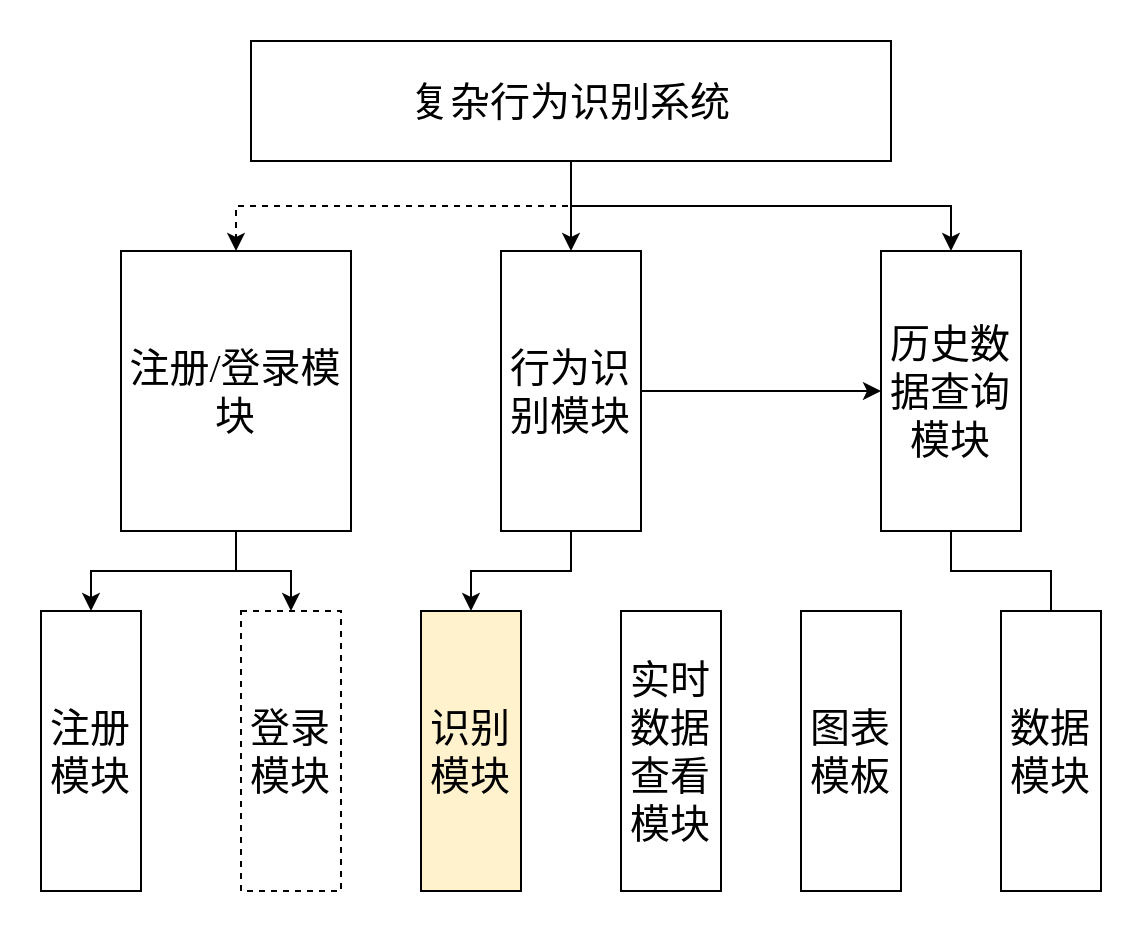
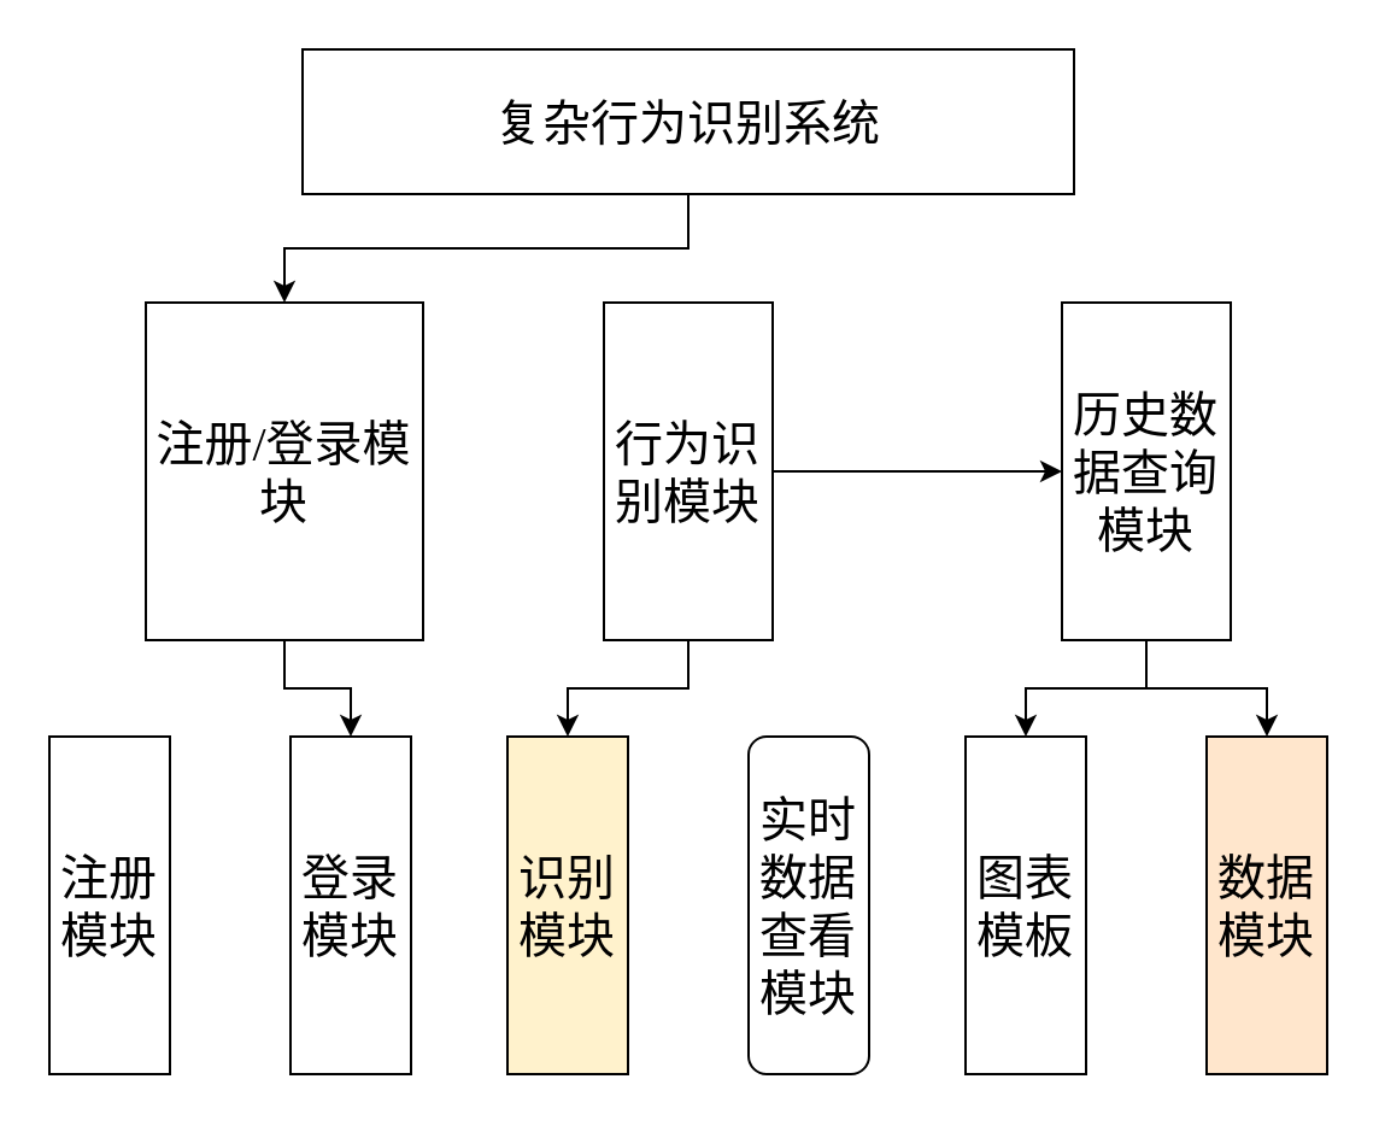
- <mxCell id="3" style="edgeStyle=orthogonalEdgeStyle;rounded=0;orthogonalLoop=1;jettySize=auto;html=1;entryX=0.5;entryY=0;entryDx=0;entryDy=0;fontSize=20;fontFamily=Times New Roman;dashed=1;" edge="1" parent="1" source="5" target="8"><mxGeometry relative="1" as="geometry" /></mxCell>
+ <mxCell id="3" style="edgeStyle=orthogonalEdgeStyle;rounded=0;orthogonalLoop=1;jettySize=auto;html=1;entryX=0.5;entryY=0;entryDx=0;entryDy=0;fontSize=20;fontFamily=Times New Roman;" edge="1" parent="1" source="5" target="8"><mxGeometry relative="1" as="geometry" /></mxCell>
- <mxCell id="4" style="edgeStyle=orthogonalEdgeStyle;rounded=0;orthogonalLoop=1;jettySize=auto;html=1;fontSize=20;fontFamily=Times New Roman;" edge="1" parent="1" source="5" target="18"><mxGeometry relative="1" as="geometry" /></mxCell>
- <mxCell id="2" value="" style="edgeStyle=orthogonalEdgeStyle;rounded=0;orthogonalLoop=1;jettySize=auto;html=1;fontSize=20;fontFamily=Times New Roman;" edge="1" parent="1" source="5" target="13"><mxGeometry relative="1" as="geometry" /></mxCell>
- <mxCell id="6" value="" style="edgeStyle=orthogonalEdgeStyle;rounded=0;orthogonalLoop=1;jettySize=auto;html=1;entryX=0.5;entryY=0;entryDx=0;entryDy=0;fontSize=20;fontFamily=Times New Roman;" edge="1" parent="1" source="8" target="9"><mxGeometry relative="1" as="geometry" /></mxCell>
+ <mxCell id="16" value="" style="edgeStyle=orthogonalEdgeStyle;rounded=0;orthogonalLoop=1;jettySize=auto;html=1;entryX=0.5;entryY=0;entryDx=0;entryDy=0;fontSize=20;fontFamily=Times New Roman;" edge="1" parent="1" source="18" target="19"><mxGeometry relative="1" as="geometry" /></mxCell>
- <mxCell id="17" style="edgeStyle=orthogonalEdgeStyle;rounded=0;orthogonalLoop=1;jettySize=auto;html=1;entryX=0.5;entryY=0;entryDx=0;entryDy=0;fontSize=20;fontFamily=Times New Roman;endArrow=none;" edge="1" parent="1" source="18" target="20"><mxGeometry relative="1" as="geometry" /></mxCell>
+ <mxCell id="17" style="edgeStyle=orthogonalEdgeStyle;rounded=0;orthogonalLoop=1;jettySize=auto;html=1;entryX=0.5;entryY=0;entryDx=0;entryDy=0;fontSize=20;fontFamily=Times New Roman;" edge="1" parent="1" source="18" target="20"><mxGeometry relative="1" as="geometry" /></mxCell>
- <mxCell id="10" value="登录模块" style="rounded=0;whiteSpace=wrap;html=1;fontSize=20;fontFamily=Times New Roman;dashed=1;" vertex="1" parent="1"><mxGeometry x="120" y="305" width="50" height="140" as="geometry" /></mxCell>
+ <mxCell id="10" value="登录模块" style="rounded=0;whiteSpace=wrap;html=1;fontSize=20;fontFamily=Times New Roman;" vertex="1" parent="1"><mxGeometry x="120" y="305" width="50" height="140" as="geometry" /></mxCell>
- <mxCell id="15" value="实时数据查看模块" style="rounded=0;whiteSpace=wrap;html=1;fontSize=20;fontFamily=Times New Roman;" vertex="1" parent="1"><mxGeometry x="310" y="305" width="50" height="140" as="geometry" /></mxCell>
+ <mxCell id="15" value="实时数据查看模块" style="whiteSpace=wrap;html=1;fontSize=20;fontFamily=Times New Roman;rounded=1;" vertex="1" parent="1"><mxGeometry x="310" y="305" width="50" height="140" as="geometry" /></mxCell>
- <mxCell id="20" value="数据模块" style="rounded=0;whiteSpace=wrap;html=1;fontSize=20;fontFamily=Times New Roman;" vertex="1" parent="1"><mxGeometry x="500" y="305" width="50" height="140" as="geometry" /></mxCell>
+ <mxCell id="20" value="数据模块" style="rounded=0;whiteSpace=wrap;html=1;fontSize=20;fontFamily=Times New Roman;fillColor=#ffe6cc;" vertex="1" parent="1"><mxGeometry x="500" y="305" width="50" height="140" as="geometry" /></mxCell>
